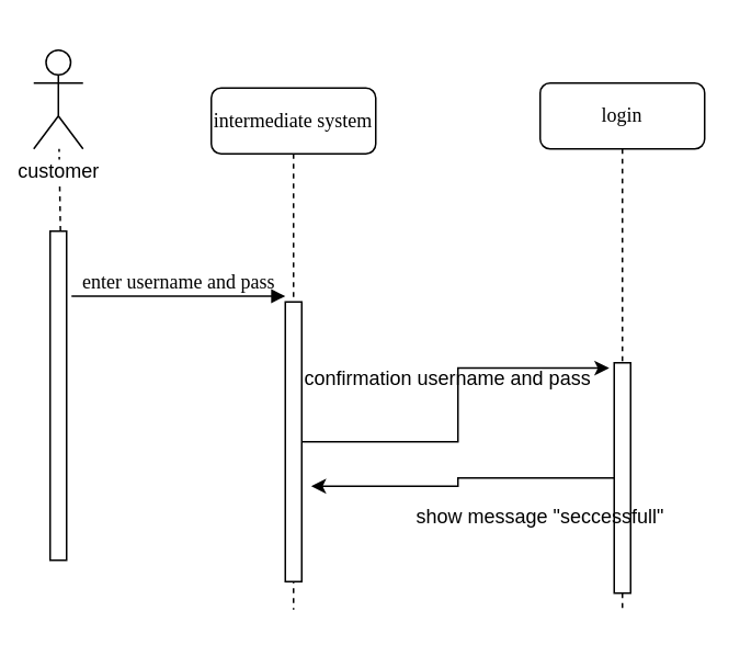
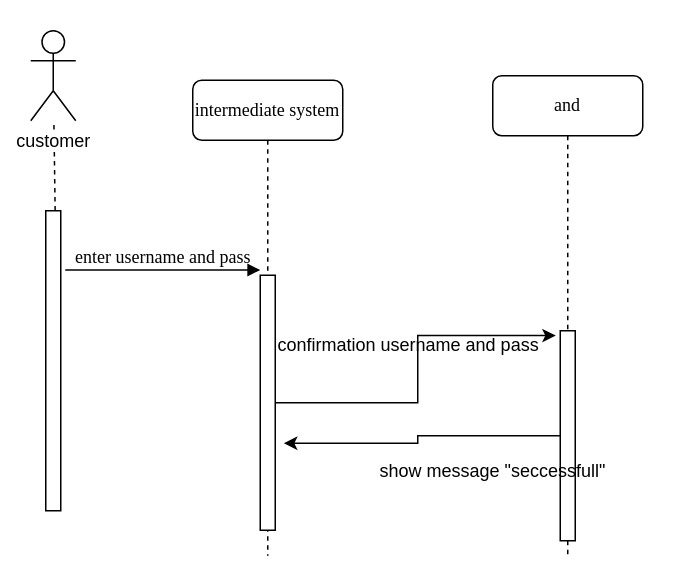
- <mxCell id="8" value="customer" style="shape=umlActor;verticalLabelPosition=bottom;labelBackgroundColor=#ffffff;verticalAlign=top;html=1;outlineConnect=0;" parent="1" vertex="1"><mxGeometry x="20" y="30" width="30" height="60" as="geometry" /></mxCell>
+ <mxCell id="8" value="customer" style="shape=umlActor;verticalLabelPosition=bottom;labelBackgroundColor=#ffffff;verticalAlign=top;html=1;outlineConnect=0;" parent="1" vertex="1"><mxGeometry x="20" y="20" width="30" height="60" as="geometry" /></mxCell>
- <mxCell id="4" value="login" style="shape=umlLifeline;perimeter=lifelinePerimeter;whiteSpace=wrap;html=1;container=1;collapsible=0;recursiveResize=0;outlineConnect=0;rounded=1;shadow=0;comic=0;labelBackgroundColor=none;strokeColor=#000000;strokeWidth=1;fillColor=#FFFFFF;fontFamily=Verdana;fontSize=12;fontColor=#000000;align=center;" parent="1" vertex="1"><mxGeometry x="328" y="50" width="100" height="320" as="geometry" /></mxCell>
+ <mxCell id="4" value="and" style="shape=umlLifeline;perimeter=lifelinePerimeter;whiteSpace=wrap;html=1;container=1;collapsible=0;recursiveResize=0;outlineConnect=0;rounded=1;shadow=0;comic=0;labelBackgroundColor=none;strokeColor=#000000;strokeWidth=1;fillColor=#FFFFFF;fontFamily=Verdana;fontSize=12;fontColor=#000000;align=center;" parent="1" vertex="1"><mxGeometry x="328" y="50" width="100" height="320" as="geometry" /></mxCell>
